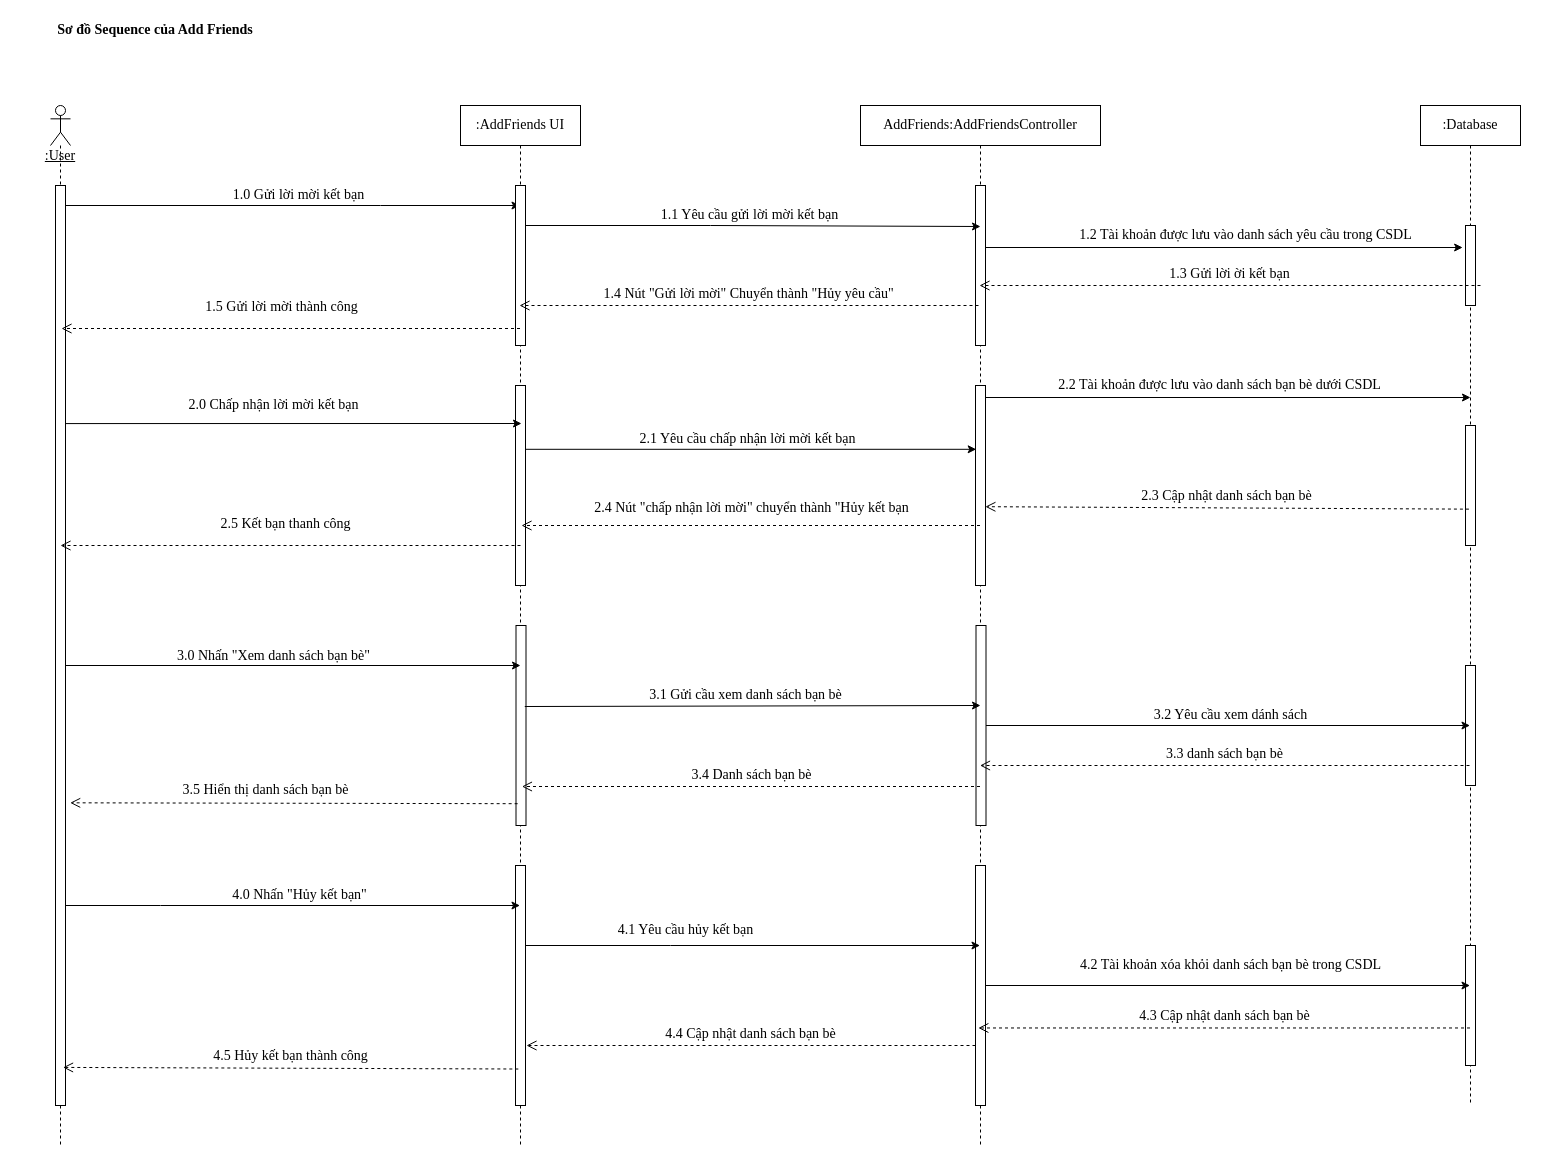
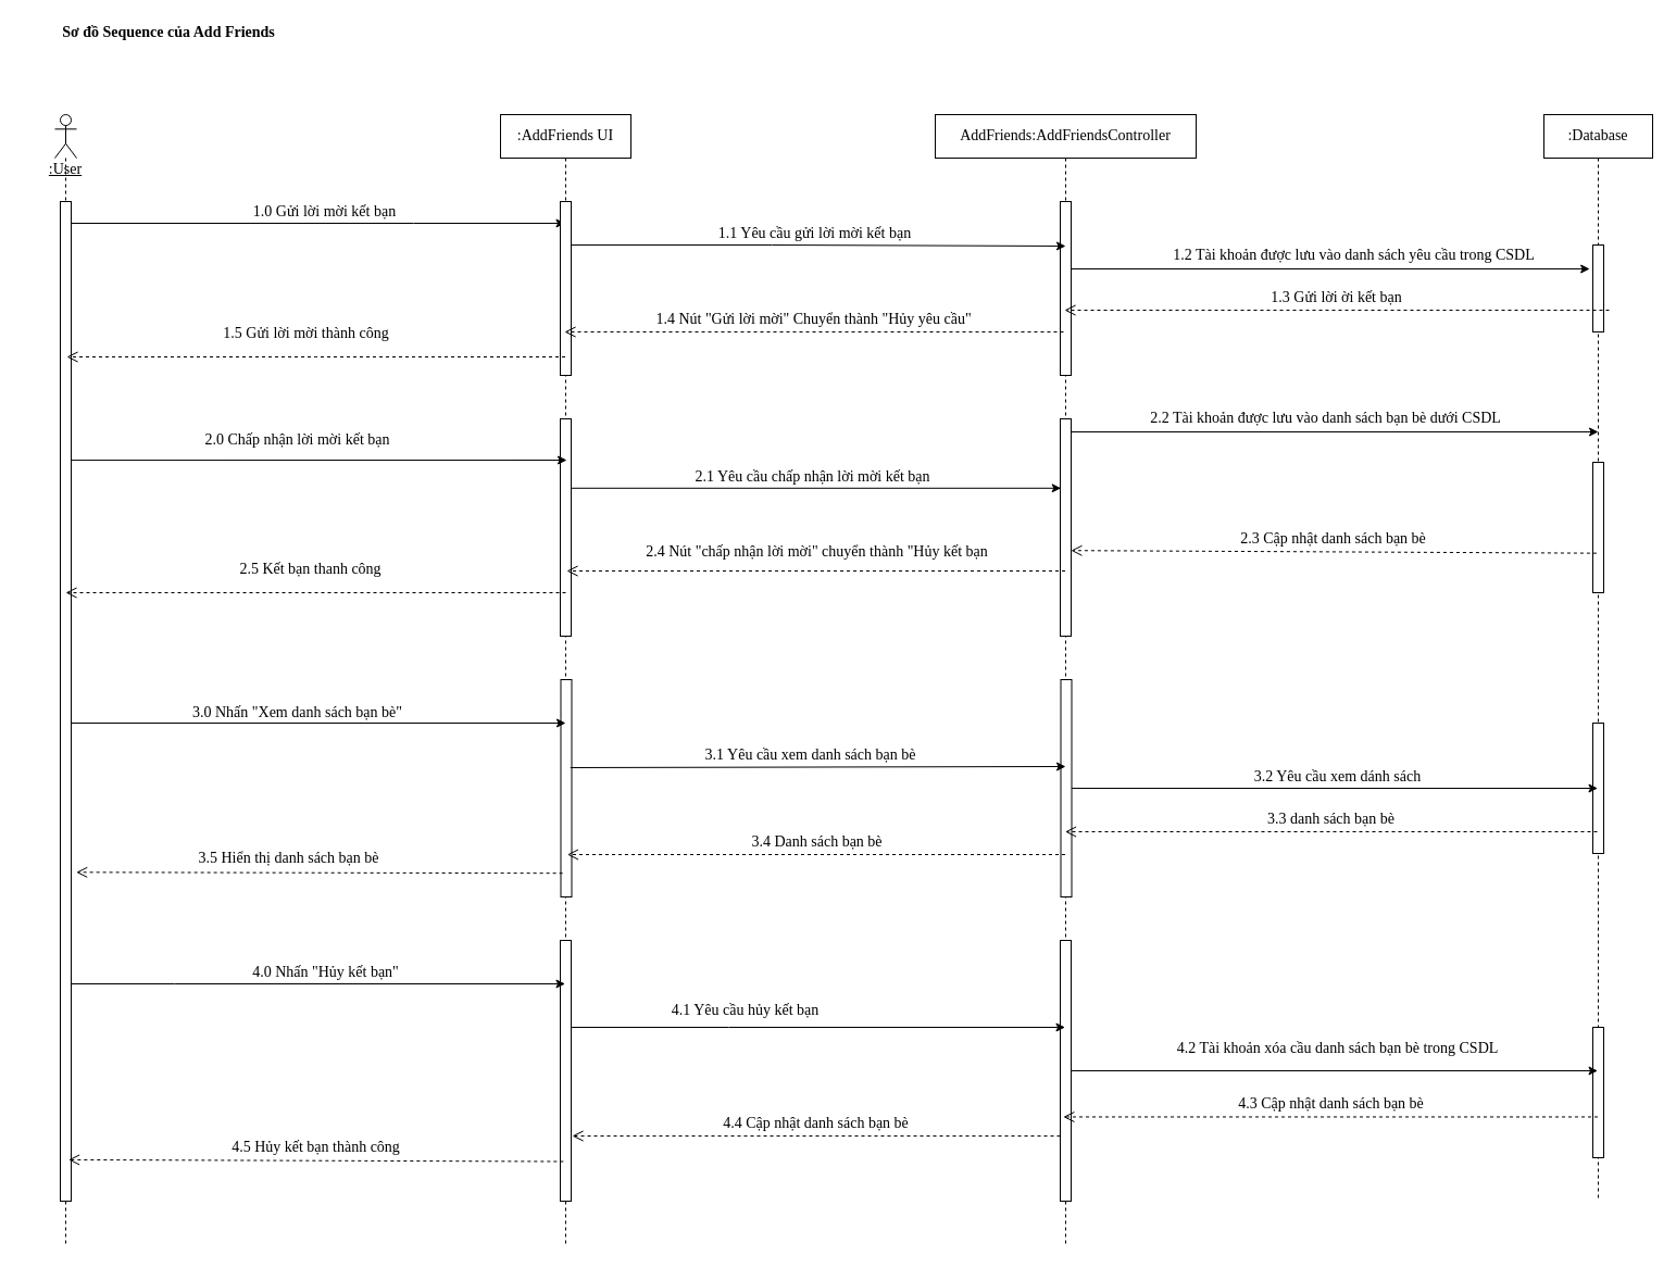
- <mxCell id="26" value="3.1 Gửi cầu xem danh sách bạn bè" style="text;html=1;align=center;verticalAlign=middle;resizable=0;points=[];autosize=1;fontSize=14;fontFamily=Verdana;" parent="1" vertex="1"><mxGeometry x="615" y="685" width="260" height="20" as="geometry" /></mxCell>
+ <mxCell id="26" value="3.1 Yêu cầu xem danh sách bạn bè" style="text;html=1;align=center;verticalAlign=middle;resizable=0;points=[];autosize=1;fontSize=14;fontFamily=Verdana;" parent="1" vertex="1"><mxGeometry x="615" y="685" width="260" height="20" as="geometry" /></mxCell>
- <mxCell id="32" value="4.2 Tài khoản xóa khỏi danh sách bạn bè trong CSDL" style="text;html=1;align=center;verticalAlign=middle;resizable=0;points=[];autosize=1;fontSize=14;fontFamily=Verdana;" parent="1" vertex="1"><mxGeometry x="1035" y="955" width="390" height="20" as="geometry" /></mxCell>
+ <mxCell id="32" value="4.2 Tài khoản xóa cầu danh sách bạn bè trong CSDL" style="text;html=1;align=center;verticalAlign=middle;resizable=0;points=[];autosize=1;fontSize=14;fontFamily=Verdana;" parent="1" vertex="1"><mxGeometry x="1035" y="955" width="390" height="20" as="geometry" /></mxCell>
